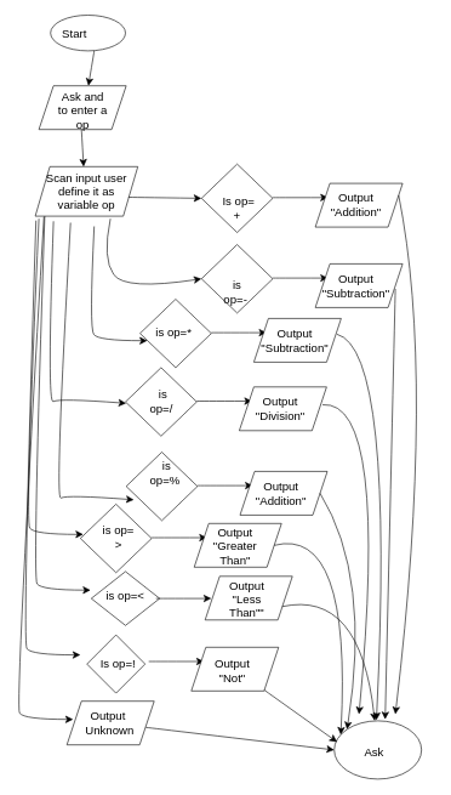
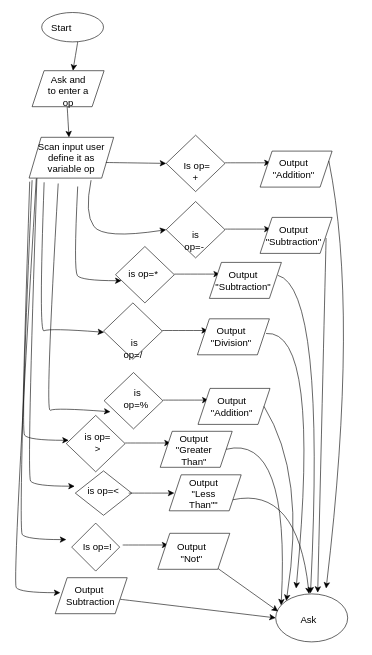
- <mxCell id="30" value="&amp;nbsp;is op=/" style="text;strokeColor=none;fillColor=none;html=1;align=center;verticalAlign=middle;whiteSpace=wrap;rounded=0;fontSize=16;" vertex="1" parent="1"><mxGeometry x="194.5" y="540.5" width="53" height="20" as="geometry" /></mxCell>
+ <mxCell id="30" value="&amp;nbsp;is op=/" style="text;strokeColor=none;fillColor=none;html=1;align=center;verticalAlign=middle;whiteSpace=wrap;rounded=0;fontSize=16;" vertex="1" parent="1"><mxGeometry x="194.5" y="570.5" width="53" height="20" as="geometry" /></mxCell>
- <mxCell id="35" value="&amp;nbsp;is op=%" style="text;strokeColor=none;fillColor=none;html=1;align=center;verticalAlign=middle;whiteSpace=wrap;rounded=0;fontSize=16;" vertex="1" parent="1"><mxGeometry x="200" y="639" width="53" height="20" as="geometry" /></mxCell>
+ <mxCell id="35" value="&amp;nbsp;is op=%" style="text;strokeColor=none;fillColor=none;html=1;align=center;verticalAlign=middle;whiteSpace=wrap;rounded=0;fontSize=16;" vertex="1" parent="1"><mxGeometry x="200" y="654" width="53" height="20" as="geometry" /></mxCell>
- <mxCell id="61" value="&lt;div&gt;Output&amp;nbsp;&lt;/div&gt;&lt;div&gt;Unknown&lt;/div&gt;" style="text;strokeColor=none;fillColor=none;html=1;align=center;verticalAlign=middle;whiteSpace=wrap;rounded=0;fontSize=16;" vertex="1" parent="1"><mxGeometry x="52.5" y="977" width="195" height="30" as="geometry" /></mxCell>
+ <mxCell id="61" value="&lt;div&gt;Output&amp;nbsp;&lt;/div&gt;&lt;div&gt;Subtraction&lt;/div&gt;" style="text;strokeColor=none;fillColor=none;html=1;align=center;verticalAlign=middle;whiteSpace=wrap;rounded=0;fontSize=16;" vertex="1" parent="1"><mxGeometry x="52.5" y="977" width="195" height="30" as="geometry" /></mxCell>
